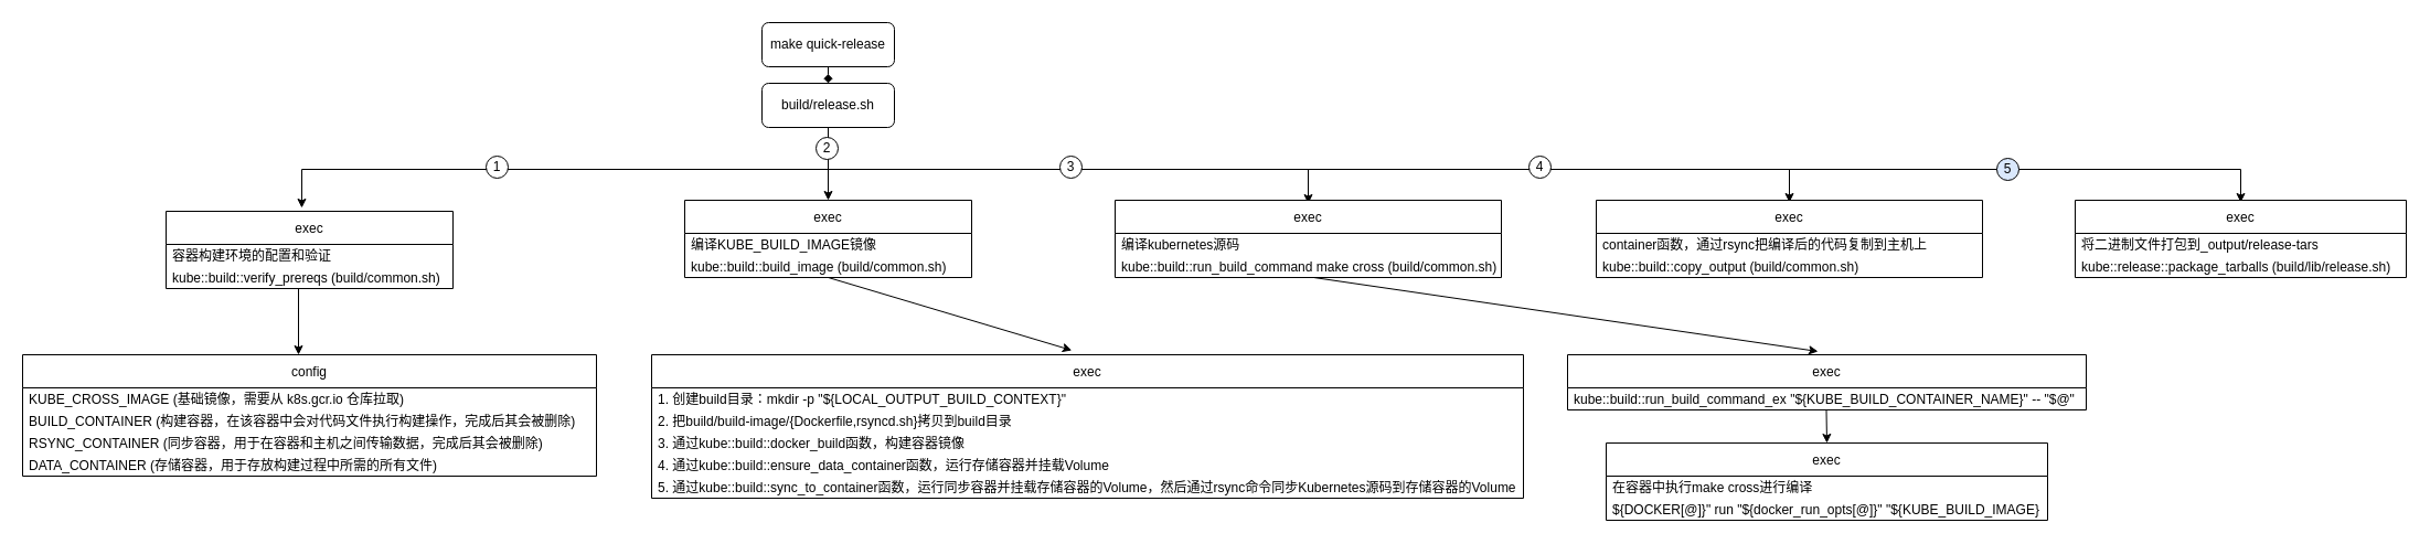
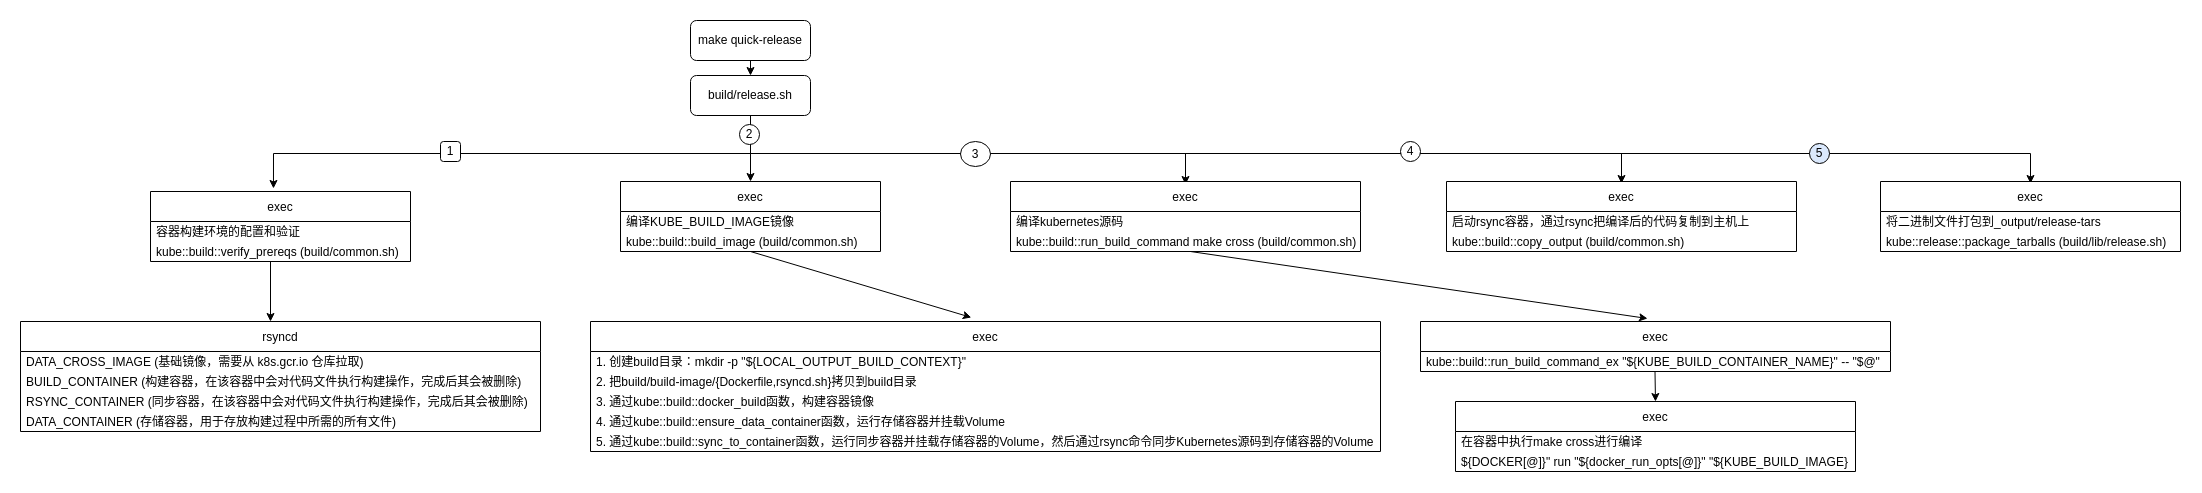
- <mxCell id="2" style="edgeStyle=orthogonalEdgeStyle;rounded=0;orthogonalLoop=1;jettySize=auto;html=1;exitX=0.5;exitY=1;exitDx=0;exitDy=0;entryX=0.5;entryY=0;entryDx=0;entryDy=0;endArrow=diamond;" edge="1" parent="1" source="3" target="17"><mxGeometry relative="1" as="geometry" /></mxCell>
+ <mxCell id="2" style="edgeStyle=orthogonalEdgeStyle;rounded=0;orthogonalLoop=1;jettySize=auto;html=1;exitX=0.5;exitY=1;exitDx=0;exitDy=0;entryX=0.5;entryY=0;entryDx=0;entryDy=0;" edge="1" parent="1" source="3" target="17"><mxGeometry relative="1" as="geometry" /></mxCell>
- <mxCell id="32" value="1" style="ellipse;whiteSpace=wrap;html=1;" vertex="1" parent="1"><mxGeometry x="440" y="141" width="20" height="20" as="geometry" /></mxCell>
+ <mxCell id="32" value="1" style="whiteSpace=wrap;html=1;rounded=1;" vertex="1" parent="1"><mxGeometry x="440" y="141" width="20" height="20" as="geometry" /></mxCell>
- <mxCell id="34" value="3" style="ellipse;whiteSpace=wrap;html=1;" vertex="1" parent="1"><mxGeometry x="960" y="141" width="20" height="20" as="geometry" /></mxCell>
+ <mxCell id="34" value="3" style="ellipse;whiteSpace=wrap;html=1;" vertex="1" parent="1"><mxGeometry x="960" y="141" width="30" height="25" as="geometry" /></mxCell>
- <mxCell id="45" value="4" style="ellipse;whiteSpace=wrap;html=1;" vertex="1" parent="1"><mxGeometry x="1385" y="141" width="20" height="20" as="geometry" /></mxCell>
+ <mxCell id="45" value="4" style="ellipse;whiteSpace=wrap;html=1;" vertex="1" parent="1"><mxGeometry x="1400" y="141" width="20" height="20" as="geometry" /></mxCell>
- <mxCell id="43" value="container函数，通过rsync把编译后的代码复制到主机上" style="text;strokeColor=none;fillColor=none;align=left;verticalAlign=middle;spacingLeft=4;spacingRight=4;overflow=hidden;points=[[0,0.5],[1,0.5]];portConstraint=eastwest;rotatable=0;" vertex="1" parent="42"><mxGeometry y="30" width="350" height="20" as="geometry" /></mxCell>
+ <mxCell id="43" value="启动rsync容器，通过rsync把编译后的代码复制到主机上" style="text;strokeColor=none;fillColor=none;align=left;verticalAlign=middle;spacingLeft=4;spacingRight=4;overflow=hidden;points=[[0,0.5],[1,0.5]];portConstraint=eastwest;rotatable=0;" vertex="1" parent="42"><mxGeometry y="30" width="350" height="20" as="geometry" /></mxCell>
- <mxCell id="7" value="config" style="swimlane;fontStyle=0;childLayout=stackLayout;horizontal=1;startSize=30;horizontalStack=0;resizeParent=1;resizeParentMax=0;resizeLast=0;collapsible=1;marginBottom=0;" vertex="1" parent="1"><mxGeometry x="20" y="321" width="520" height="110" as="geometry" /></mxCell>
+ <mxCell id="7" value="rsyncd" style="swimlane;fontStyle=0;childLayout=stackLayout;horizontal=1;startSize=30;horizontalStack=0;resizeParent=1;resizeParentMax=0;resizeLast=0;collapsible=1;marginBottom=0;" vertex="1" parent="1"><mxGeometry x="20" y="321" width="520" height="110" as="geometry" /></mxCell>
- <mxCell id="8" value="KUBE_CROSS_IMAGE (基础镜像，需要从 k8s.gcr.io 仓库拉取)" style="text;strokeColor=none;fillColor=none;align=left;verticalAlign=middle;spacingLeft=4;spacingRight=4;overflow=hidden;points=[[0,0.5],[1,0.5]];portConstraint=eastwest;rotatable=0;" vertex="1" parent="7"><mxGeometry y="30" width="520" height="20" as="geometry" /></mxCell>
+ <mxCell id="8" value="DATA_CROSS_IMAGE (基础镜像，需要从 k8s.gcr.io 仓库拉取)" style="text;strokeColor=none;fillColor=none;align=left;verticalAlign=middle;spacingLeft=4;spacingRight=4;overflow=hidden;points=[[0,0.5],[1,0.5]];portConstraint=eastwest;rotatable=0;" vertex="1" parent="7"><mxGeometry y="30" width="520" height="20" as="geometry" /></mxCell>
- <mxCell id="10" value="RSYNC_CONTAINER (同步容器，用于在容器和主机之间传输数据，完成后其会被删除)" style="text;strokeColor=none;fillColor=none;align=left;verticalAlign=middle;spacingLeft=4;spacingRight=4;overflow=hidden;points=[[0,0.5],[1,0.5]];portConstraint=eastwest;rotatable=0;" vertex="1" parent="7"><mxGeometry y="70" width="520" height="20" as="geometry" /></mxCell>
+ <mxCell id="10" value="RSYNC_CONTAINER (同步容器，在该容器中会对代码文件执行构建操作，完成后其会被删除)" style="text;strokeColor=none;fillColor=none;align=left;verticalAlign=middle;spacingLeft=4;spacingRight=4;overflow=hidden;points=[[0,0.5],[1,0.5]];portConstraint=eastwest;rotatable=0;" vertex="1" parent="7"><mxGeometry y="70" width="520" height="20" as="geometry" /></mxCell>
